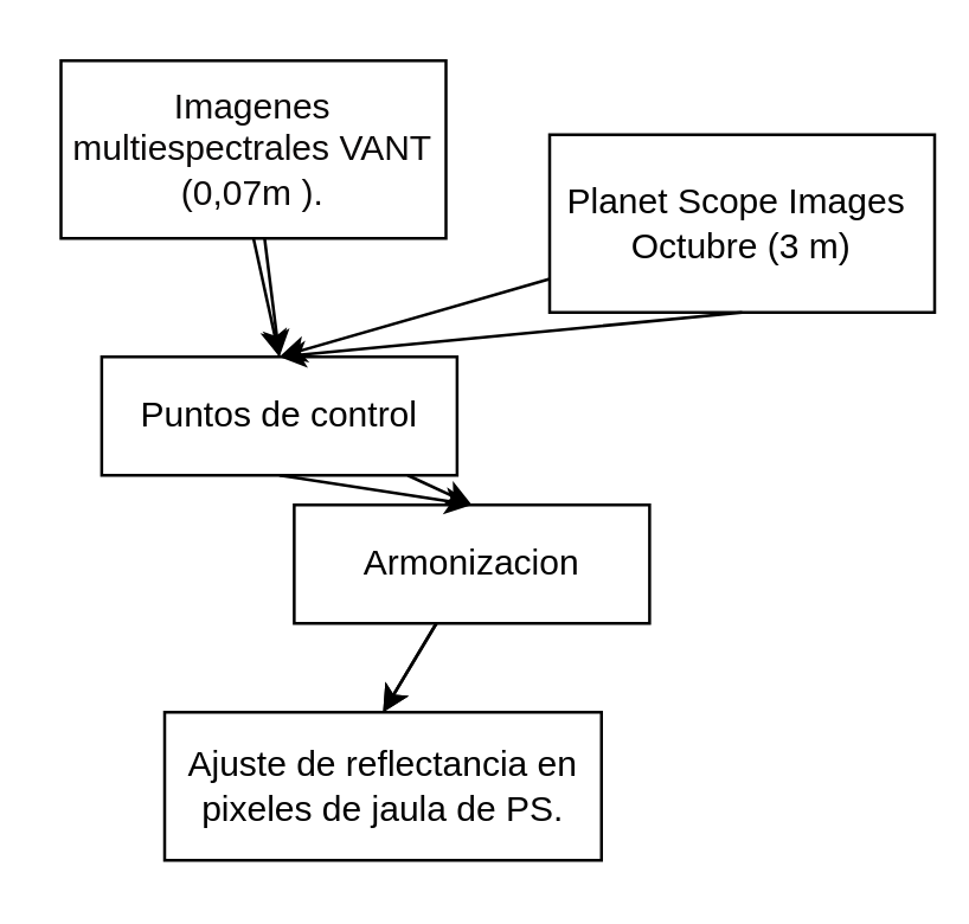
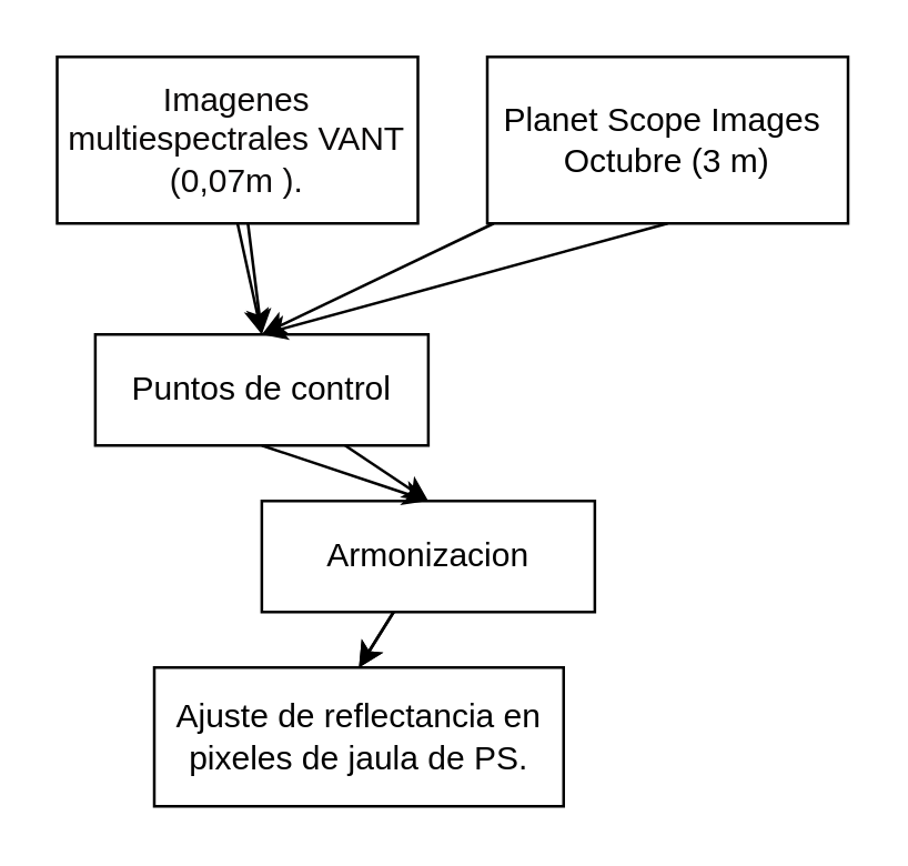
- <mxCell id="4" value="Planet Scope Images&amp;nbsp;&lt;br&gt;Octubre (3 m)" style="rounded=0;whiteSpace=wrap;html=1;fillColor=none;fontColor=#000000;strokeColor=#000000;" parent="1" vertex="1"><mxGeometry x="185" y="45" width="130" height="60" as="geometry" /></mxCell>
+ <mxCell id="4" value="Planet Scope Images&amp;nbsp;&lt;br&gt;Octubre (3 m)" style="rounded=0;whiteSpace=wrap;html=1;fillColor=none;fontColor=#000000;strokeColor=#000000;" parent="1" vertex="1"><mxGeometry x="175" y="20" width="130" height="60" as="geometry" /></mxCell>
- <mxCell id="10" value="Armonizacion" style="rounded=0;whiteSpace=wrap;html=1;fontColor=#000000;fillColor=none;strokeColor=#000000;" parent="1" vertex="1"><mxGeometry x="98.75" y="170" width="120" height="40" as="geometry" /></mxCell>
+ <mxCell id="10" value="Armonizacion" style="rounded=0;whiteSpace=wrap;html=1;fontColor=#000000;fillColor=none;strokeColor=#000000;" parent="1" vertex="1"><mxGeometry x="93.75" y="180" width="120" height="40" as="geometry" /></mxCell>
